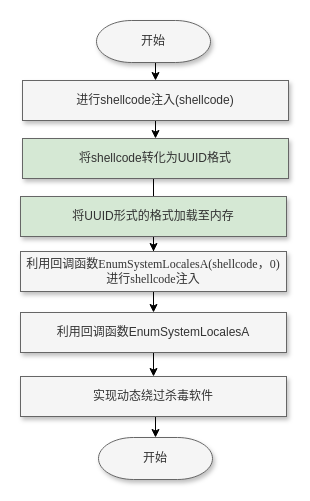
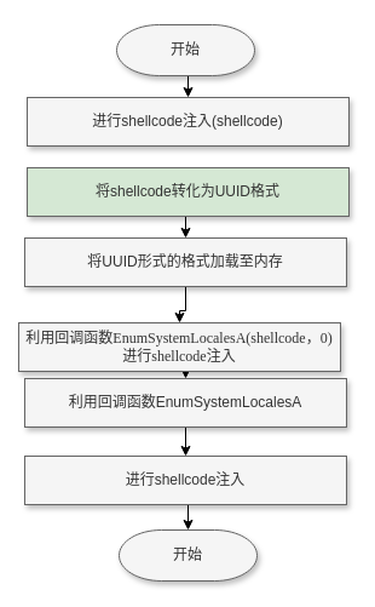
- <mxCell id="4" style="edgeStyle=orthogonalEdgeStyle;rounded=0;orthogonalLoop=1;jettySize=auto;html=1;exitX=0.5;exitY=1;exitDx=0;exitDy=0;entryX=0.5;entryY=0;entryDx=0;entryDy=0;fontSize=12;" edge="1" parent="1" source="5" target="7"><mxGeometry relative="1" as="geometry" /></mxCell>
- <mxCell id="6" style="edgeStyle=orthogonalEdgeStyle;rounded=0;orthogonalLoop=1;jettySize=auto;html=1;exitX=0.5;exitY=1;exitDx=0;exitDy=0;entryX=0.5;entryY=0;entryDx=0;entryDy=0;fontSize=12;endArrow=none;" edge="1" parent="1" source="7" target="9"><mxGeometry relative="1" as="geometry" /></mxCell>
+ <mxCell id="6" style="edgeStyle=orthogonalEdgeStyle;rounded=0;orthogonalLoop=1;jettySize=auto;html=1;exitX=0.5;exitY=1;exitDx=0;exitDy=0;entryX=0.5;entryY=0;entryDx=0;entryDy=0;fontSize=12;" edge="1" parent="1" source="7" target="9"><mxGeometry relative="1" as="geometry" /></mxCell>
- <mxCell id="9" value="将UUID形式的格式加载至内存" style="rounded=0;whiteSpace=wrap;html=1;shadow=1;strokeWidth=1;fillColor=#d5e8d4;fontColor=#333333;strokeColor=#666666;" vertex="1" parent="1"><mxGeometry x="20" y="196" width="266" height="40" as="geometry" /></mxCell>
+ <mxCell id="9" value="将UUID形式的格式加载至内存" style="rounded=0;whiteSpace=wrap;html=1;shadow=1;strokeWidth=1;fillColor=#f5f5f5;fontColor=#333333;strokeColor=#666666;" vertex="1" parent="1"><mxGeometry x="20" y="196" width="266" height="40" as="geometry" /></mxCell>
- <mxCell id="11" value="&lt;font style=&quot;font-size: 12px&quot;&gt;&lt;font style=&quot;font-size: 12px&quot;&gt;利用回调函数&lt;/font&gt;&lt;span lang=&quot;EN-US&quot; style=&quot;font-family: &amp;#34;times new roman&amp;#34; , serif&quot;&gt;EnumSystemLocalesA(shellcode，0)进行shellcode注入&lt;/span&gt;&lt;/font&gt;" style="rounded=0;whiteSpace=wrap;html=1;shadow=1;strokeWidth=1;fillColor=#f5f5f5;fontColor=#333333;strokeColor=#666666;" vertex="1" parent="1"><mxGeometry x="20" y="251" width="266" height="40" as="geometry" /></mxCell>
+ <mxCell id="11" value="&lt;font style=&quot;font-size: 12px&quot;&gt;&lt;font style=&quot;font-size: 12px&quot;&gt;利用回调函数&lt;/font&gt;&lt;span lang=&quot;EN-US&quot; style=&quot;font-family: &amp;#34;times new roman&amp;#34; , serif&quot;&gt;EnumSystemLocalesA(shellcode，0)进行shellcode注入&lt;/span&gt;&lt;/font&gt;" style="rounded=0;whiteSpace=wrap;html=1;shadow=1;strokeWidth=1;fillColor=#f5f5f5;fontColor=#333333;strokeColor=#666666;" vertex="1" parent="1"><mxGeometry x="15" y="266" width="266" height="40" as="geometry" /></mxCell>
- <mxCell id="15" value="实现动态绕过杀毒软件" style="rounded=0;whiteSpace=wrap;html=1;shadow=1;strokeWidth=1;fillColor=#f5f5f5;fontColor=#333333;strokeColor=#666666;" vertex="1" parent="1"><mxGeometry x="20" y="376" width="266" height="40" as="geometry" /></mxCell>
+ <mxCell id="15" value="进行shellcode注入" style="rounded=0;whiteSpace=wrap;html=1;shadow=1;strokeWidth=1;fillColor=#f5f5f5;fontColor=#333333;strokeColor=#666666;" vertex="1" parent="1"><mxGeometry x="20" y="376" width="266" height="40" as="geometry" /></mxCell>
